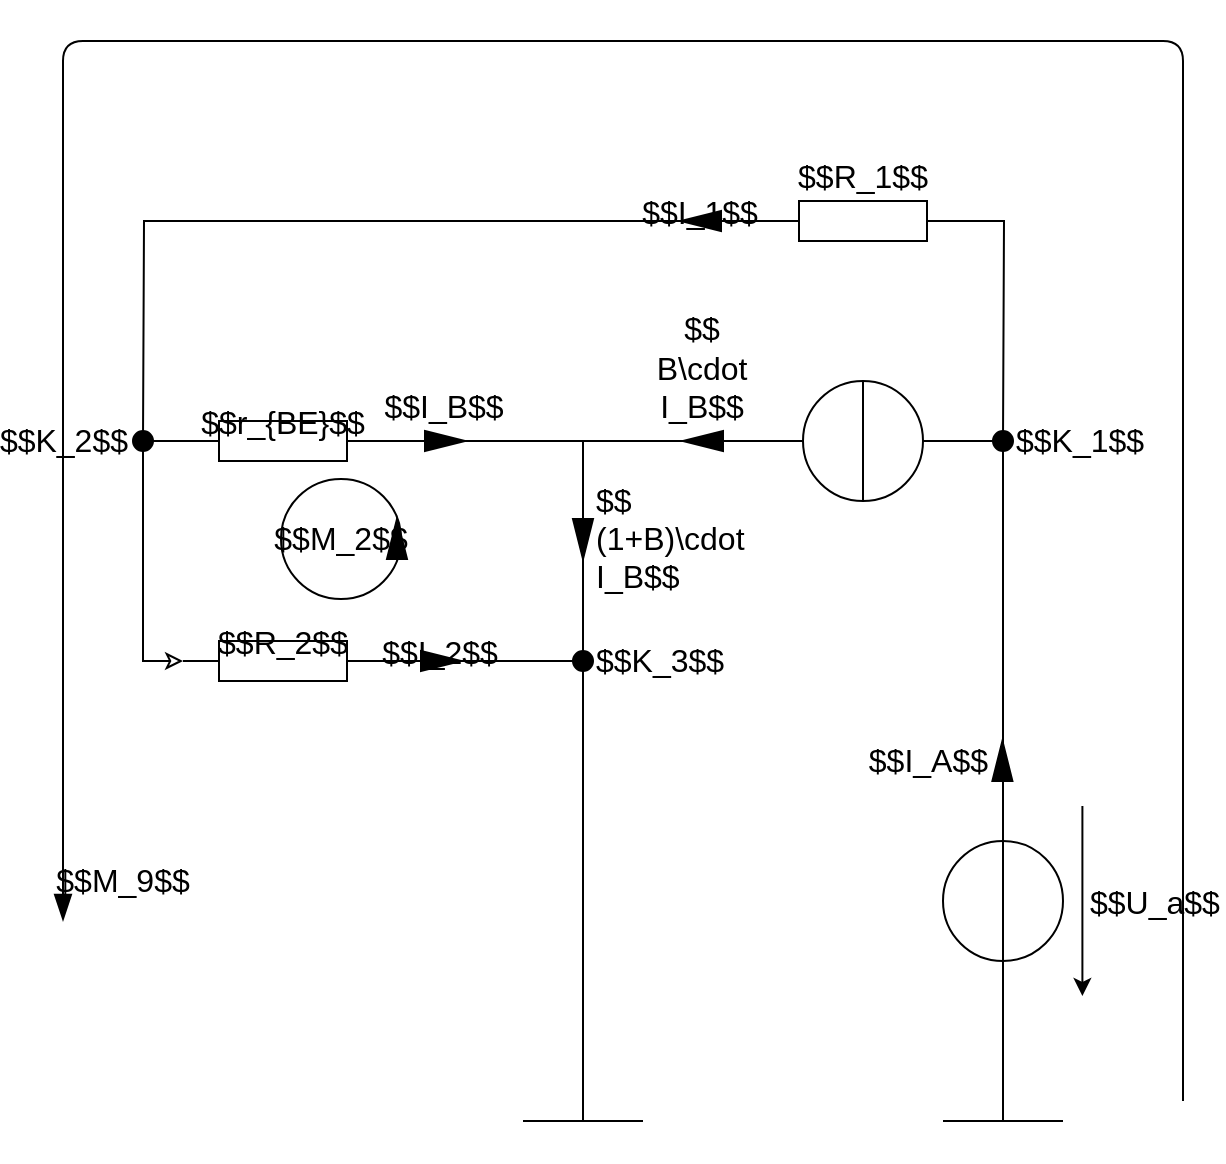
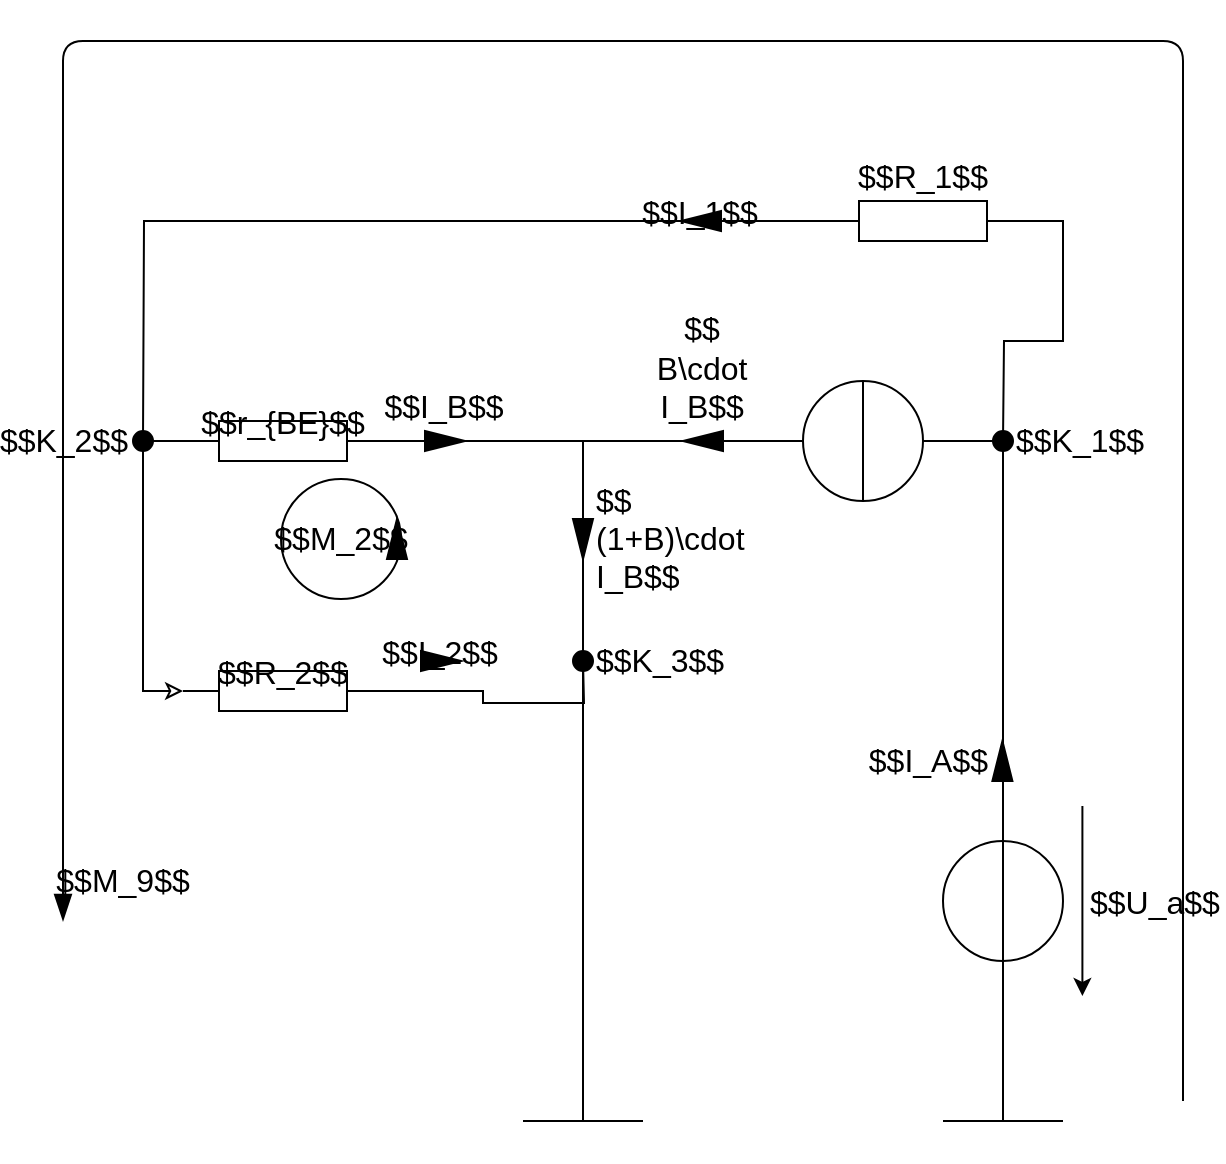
- <mxCell id="23" value="$$R_1$$" style="pointerEvents=1;verticalLabelPosition=top;shadow=0;dashed=0;align=center;html=1;verticalAlign=bottom;shape=mxgraph.electrical.resistors.resistor_1;fontSize=16;labelPosition=center;" vertex="1" parent="1"><mxGeometry x="380" y="100" width="100" height="20" as="geometry" /></mxCell>
+ <mxCell id="23" value="$$R_1$$" style="pointerEvents=1;verticalLabelPosition=top;shadow=0;dashed=0;align=center;html=1;verticalAlign=bottom;shape=mxgraph.electrical.resistors.resistor_1;fontSize=16;labelPosition=center;" vertex="1" parent="1"><mxGeometry x="410" y="100" width="100" height="20" as="geometry" /></mxCell>
- <mxCell id="5" value="$$R_2$$" style="pointerEvents=1;verticalLabelPosition=top;shadow=0;dashed=0;align=center;html=1;verticalAlign=bottom;shape=mxgraph.electrical.resistors.resistor_1;fontSize=16;labelPosition=center;spacing=-11;" vertex="1" parent="1"><mxGeometry x="90" y="320" width="100" height="20" as="geometry" /></mxCell>
+ <mxCell id="5" value="$$R_2$$" style="pointerEvents=1;verticalLabelPosition=top;shadow=0;dashed=0;align=center;html=1;verticalAlign=bottom;shape=mxgraph.electrical.resistors.resistor_1;fontSize=16;labelPosition=center;spacing=-11;" vertex="1" parent="1"><mxGeometry x="90" y="335" width="100" height="20" as="geometry" /></mxCell>
